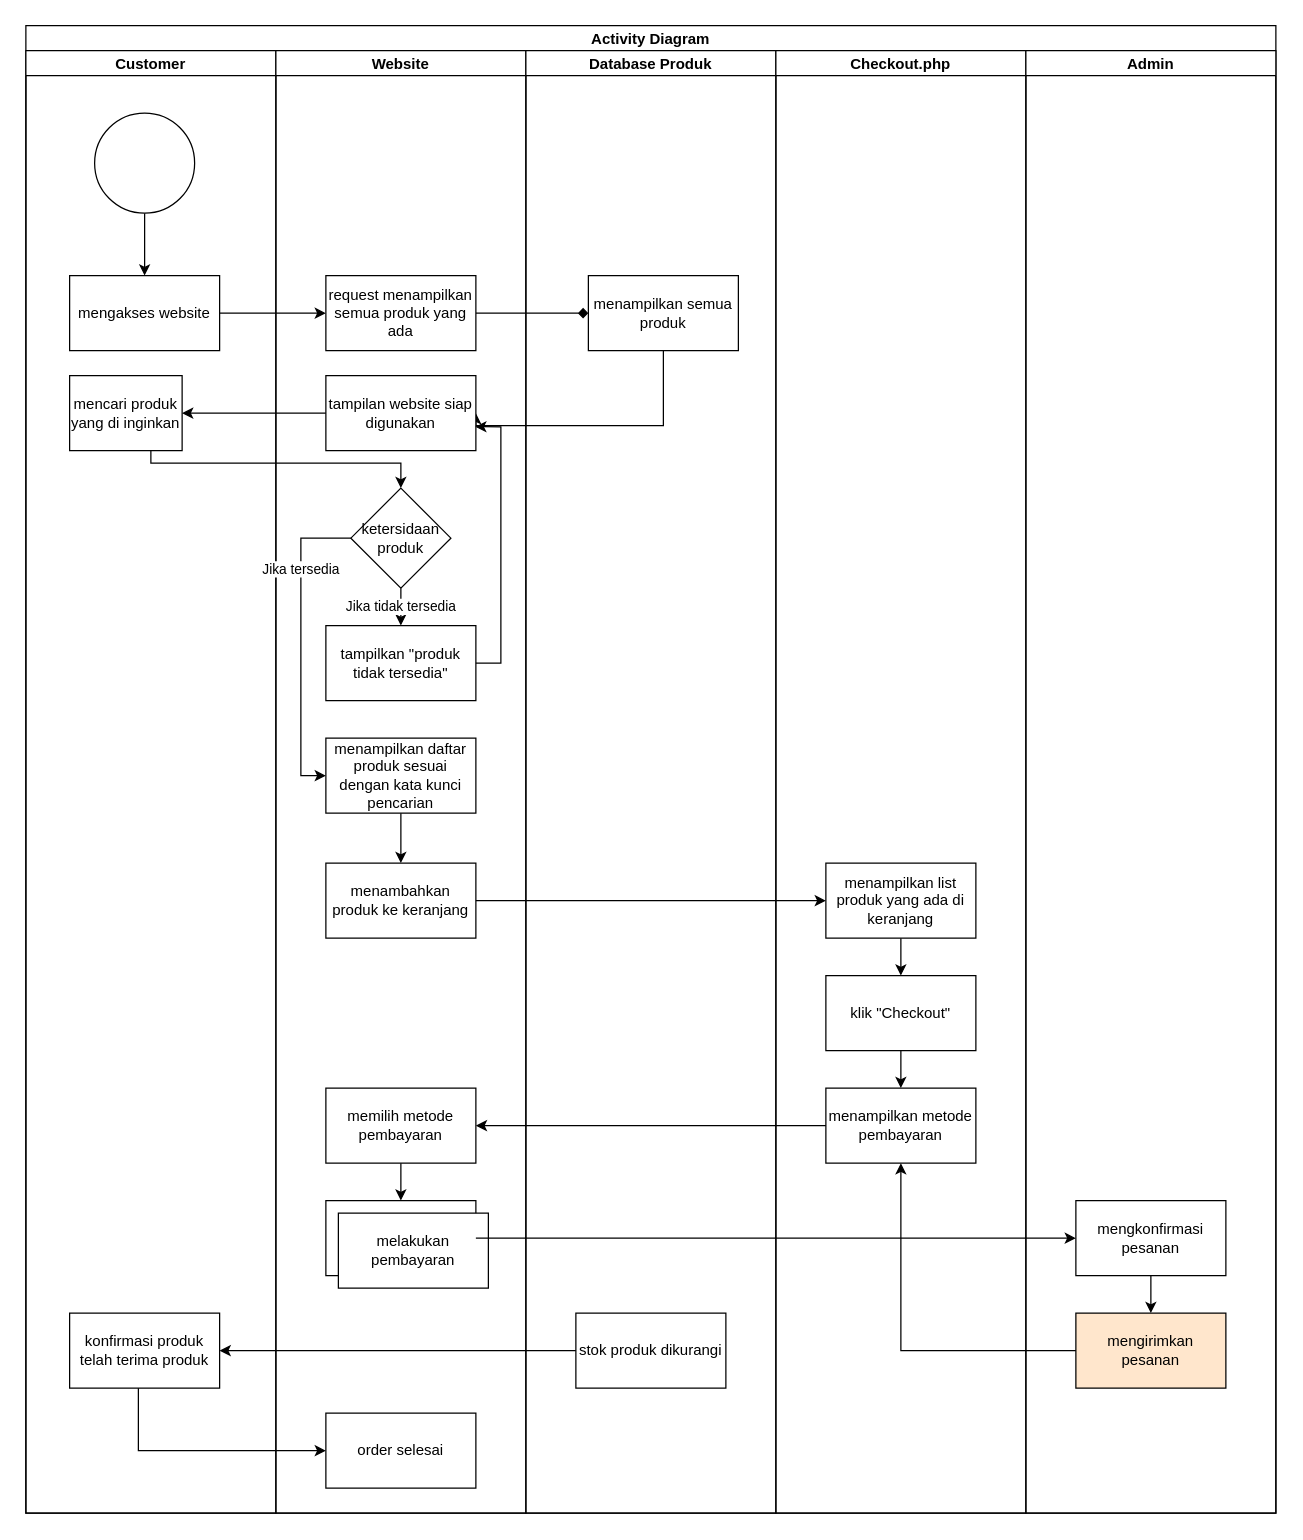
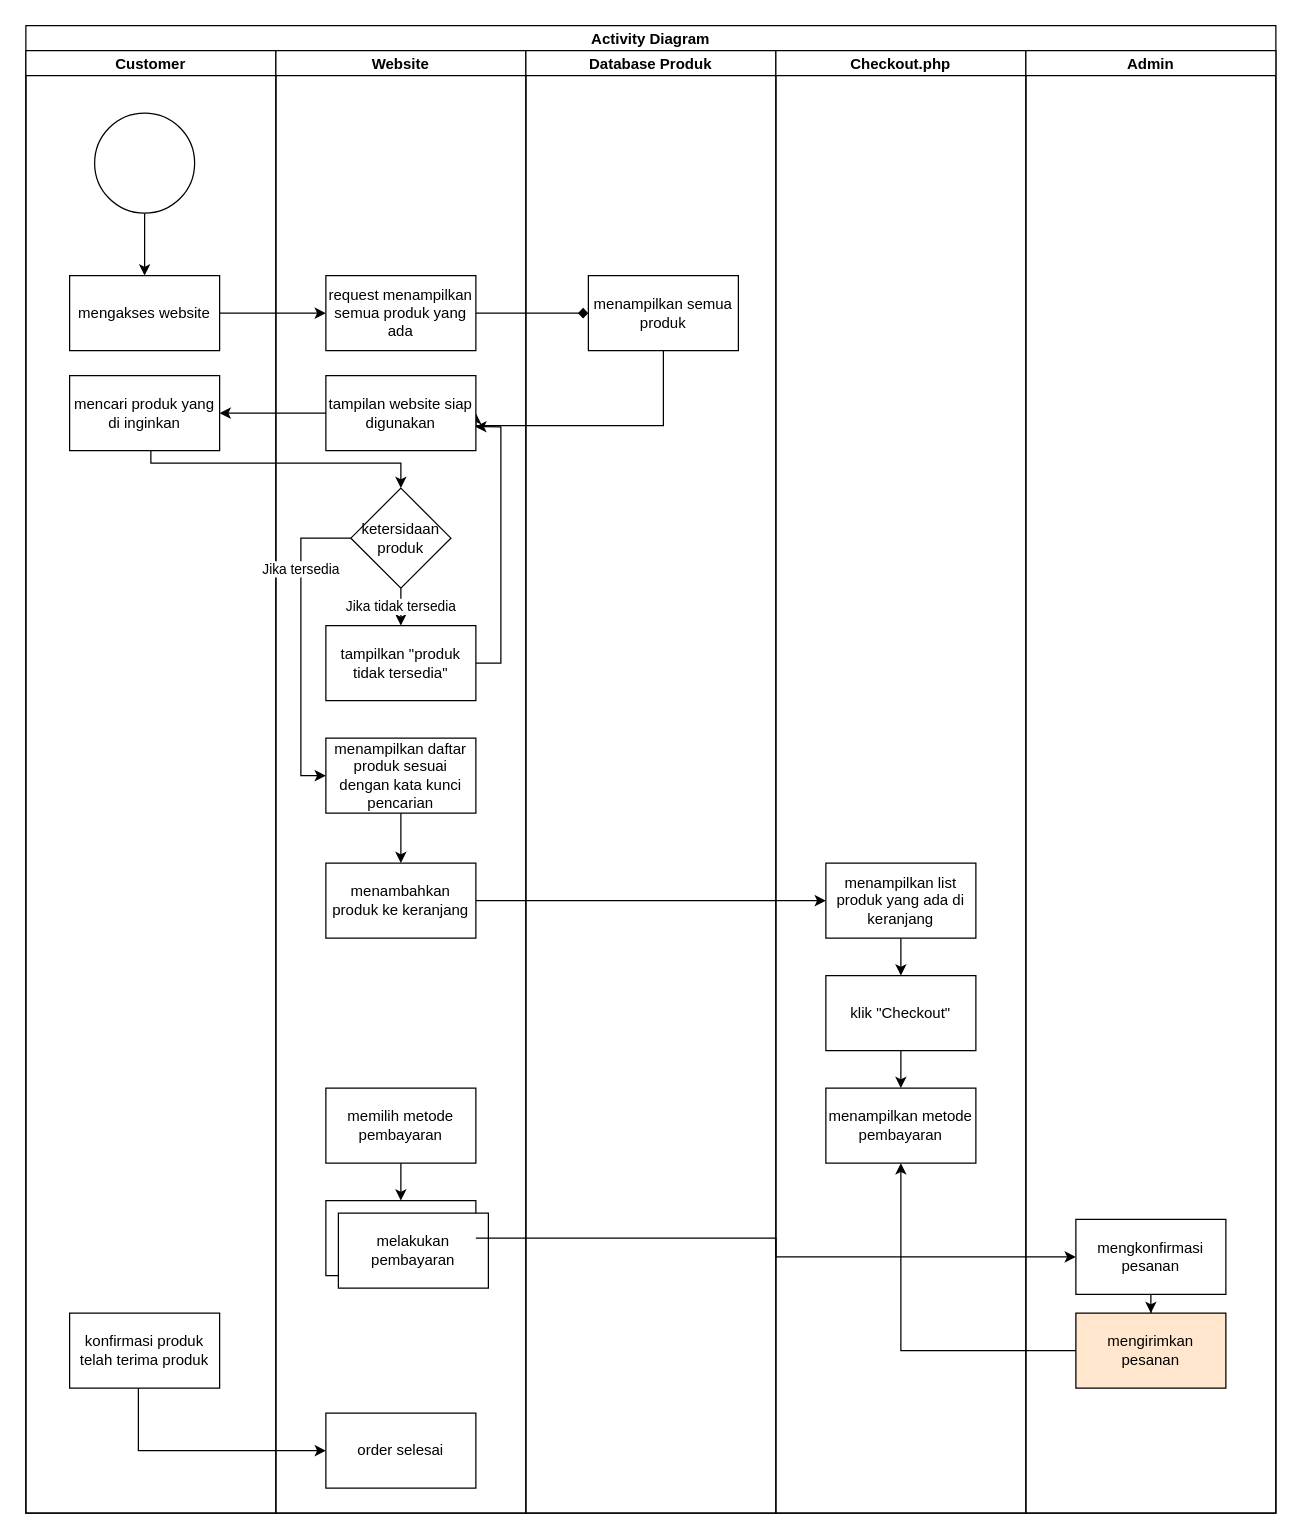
- <mxCell id="12" value="mencari produk yang di inginkan" style="rounded=0;whiteSpace=wrap;html=1;" vertex="1" parent="11"><mxGeometry x="35" y="260" width="90" height="60" as="geometry" /></mxCell>
+ <mxCell id="12" value="mencari produk yang di inginkan" style="rounded=0;whiteSpace=wrap;html=1;" vertex="1" parent="11"><mxGeometry x="35" y="260" width="120" height="60" as="geometry" /></mxCell>
- <mxCell id="44" style="edgeStyle=orthogonalEdgeStyle;rounded=0;orthogonalLoop=1;jettySize=auto;html=1;" edge="1" parent="10" source="36" target="25"><mxGeometry relative="1" as="geometry" /></mxCell>
- <mxCell id="39" value="mengkonfirmasi pesanan" style="rounded=0;whiteSpace=wrap;html=1;" vertex="1" parent="37"><mxGeometry x="40" y="920" width="120" height="60" as="geometry" /></mxCell>
+ <mxCell id="39" value="mengkonfirmasi pesanan" style="rounded=0;whiteSpace=wrap;html=1;" vertex="1" parent="37"><mxGeometry x="40" y="935" width="120" height="60" as="geometry" /></mxCell>
- <mxCell id="47" style="edgeStyle=orthogonalEdgeStyle;rounded=0;orthogonalLoop=1;jettySize=auto;html=1;entryX=1;entryY=0.5;entryDx=0;entryDy=0;" edge="1" parent="10" source="30" target="13"><mxGeometry relative="1" as="geometry" /></mxCell>
- <mxCell id="30" value="stok produk dikurangi" style="rounded=0;whiteSpace=wrap;html=1;" vertex="1" parent="29"><mxGeometry x="40" y="1010" width="120" height="60" as="geometry" /></mxCell>
